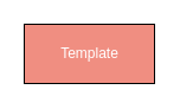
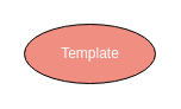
- <mxCell id="2" value="Template" style="html=1;strokeColor=#000000;fontColor=#FFFFFF;fillColor=#F08E81;" vertex="1" parent="1"><mxGeometry x="20" y="20" width="110" height="50" as="geometry" /></mxCell>
+ <mxCell id="2" value="Template" style="ellipse;html=1;strokeColor=#000000;fontColor=#FFFFFF;fillColor=#F08E81;" vertex="1" parent="1"><mxGeometry x="20" y="20" width="110" height="50" as="geometry" /></mxCell>
